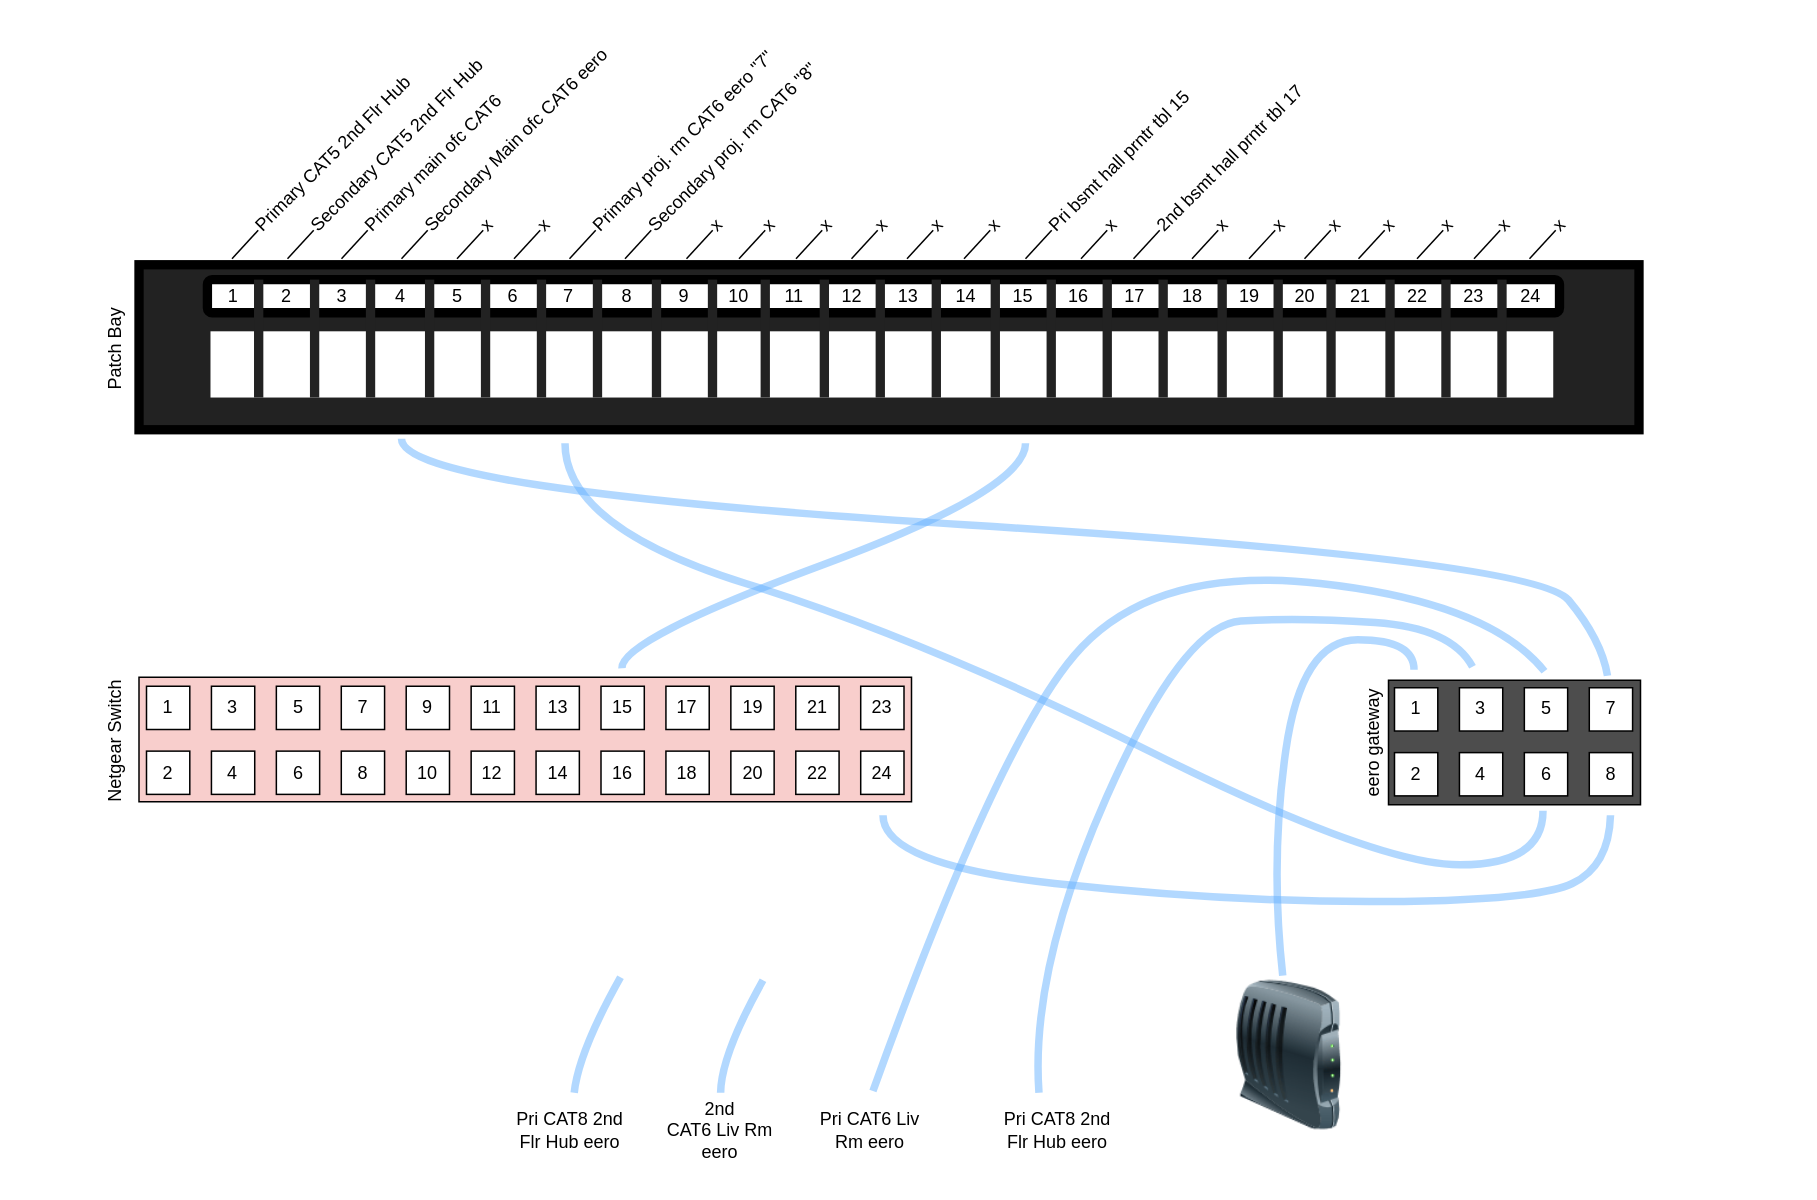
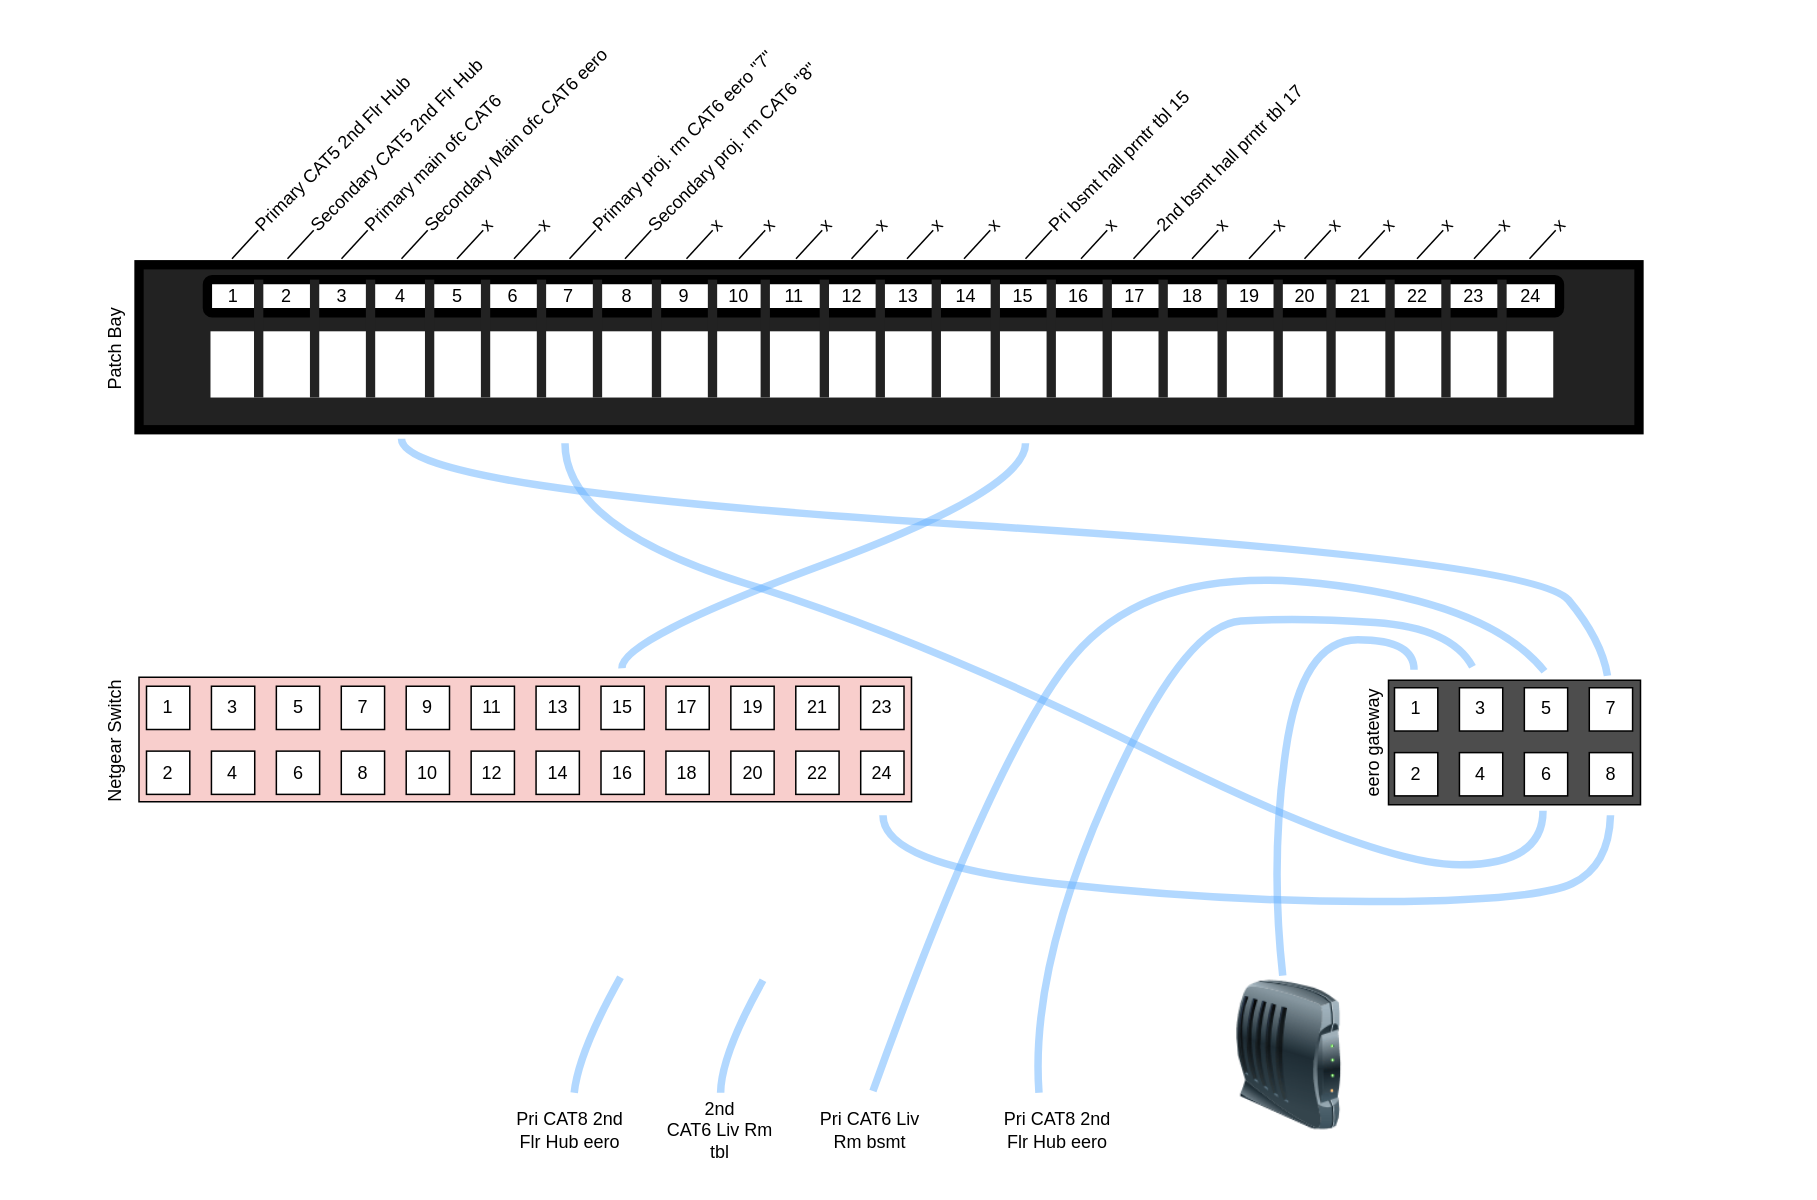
- <mxCell id="153" value="2nd&lt;br&gt;CAT6 Liv Rm eero" style="text;strokeColor=none;align=center;fillColor=none;html=1;verticalAlign=middle;whiteSpace=wrap;rounded=0;" parent="1" vertex="1"><mxGeometry x="442" y="728" width="75" height="50" as="geometry" /></mxCell>
+ <mxCell id="153" value="2nd&lt;br&gt;CAT6 Liv Rm tbl" style="text;strokeColor=none;align=center;fillColor=none;html=1;verticalAlign=middle;whiteSpace=wrap;rounded=0;" parent="1" vertex="1"><mxGeometry x="442" y="728" width="75" height="50" as="geometry" /></mxCell>
- <mxCell id="152" value="Pri CAT6 Liv Rm eero" style="text;strokeColor=none;align=center;fillColor=none;html=1;verticalAlign=middle;whiteSpace=wrap;rounded=0;" parent="1" vertex="1"><mxGeometry x="542" y="728" width="75" height="50" as="geometry" /></mxCell>
+ <mxCell id="152" value="Pri CAT6 Liv Rm bsmt" style="text;strokeColor=none;align=center;fillColor=none;html=1;verticalAlign=middle;whiteSpace=wrap;rounded=0;" parent="1" vertex="1"><mxGeometry x="542" y="728" width="75" height="50" as="geometry" /></mxCell>
